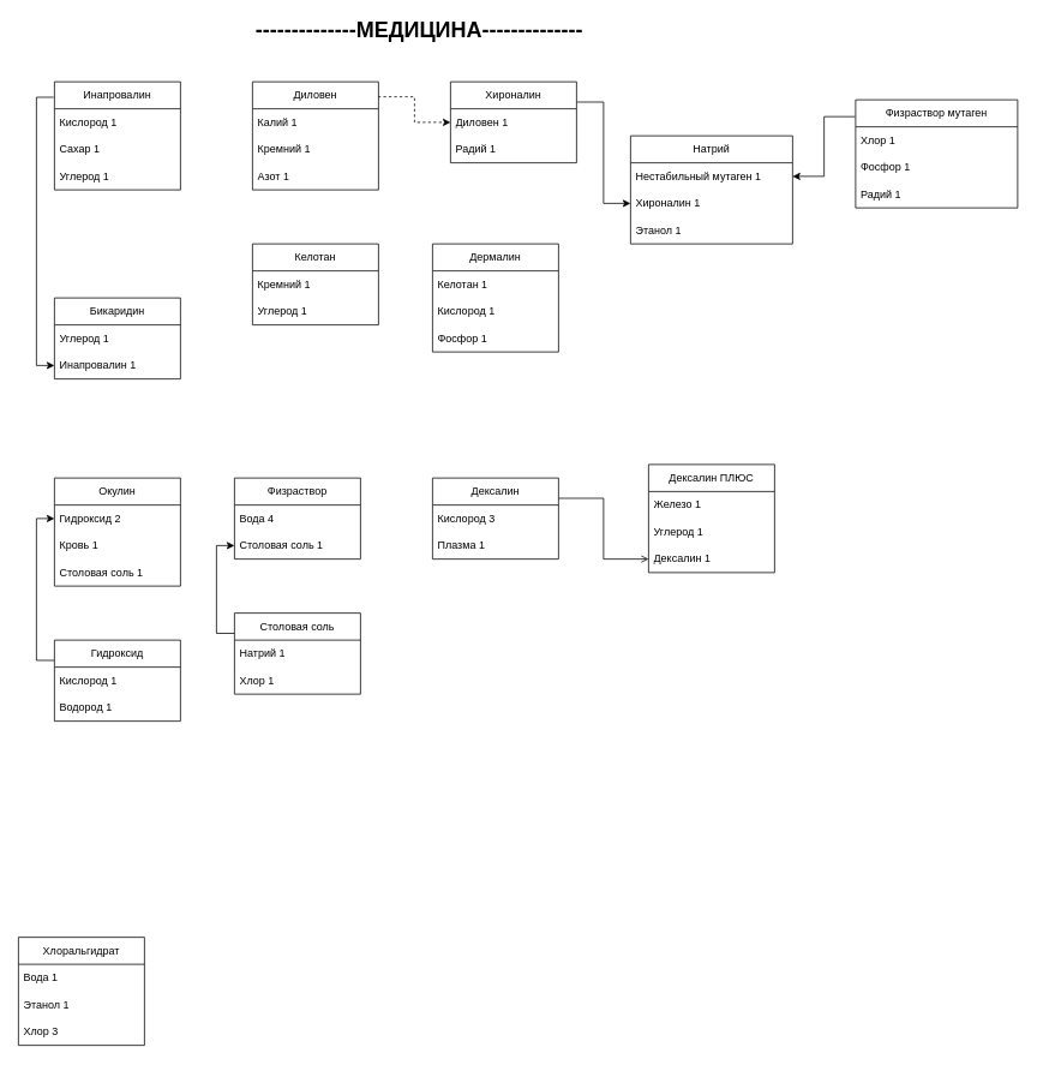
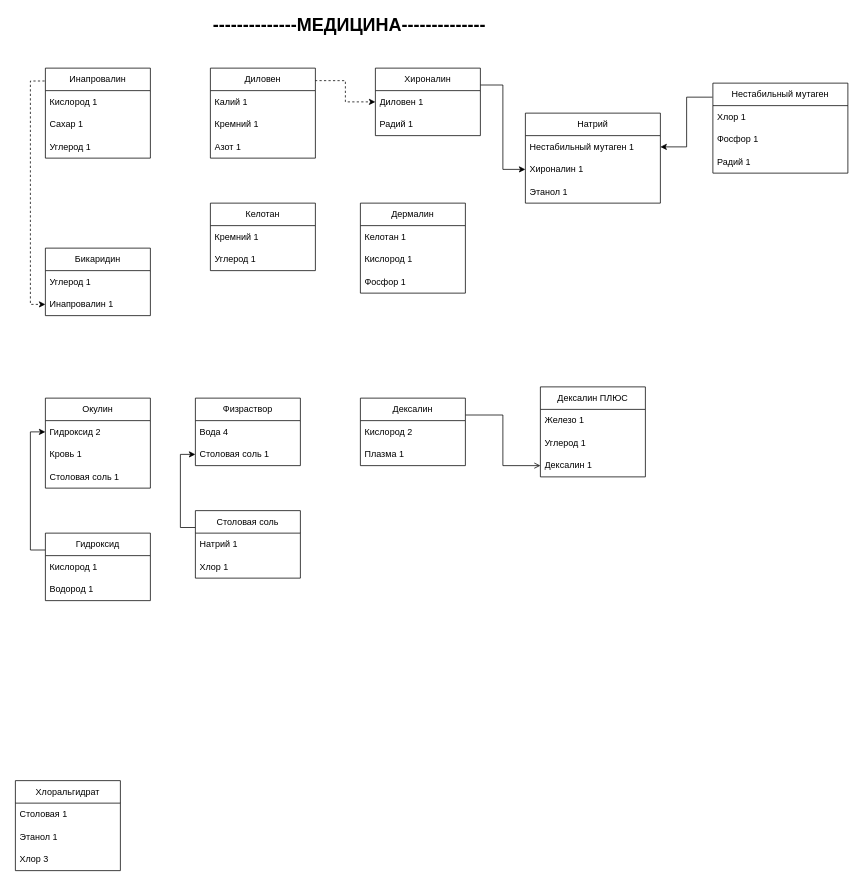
- <mxCell id="46" value="Физраствор мутаген" style="swimlane;fontStyle=0;childLayout=stackLayout;horizontal=1;startSize=30;horizontalStack=0;resizeParent=1;resizeParentMax=0;resizeLast=0;collapsible=1;marginBottom=0;whiteSpace=wrap;html=1;" parent="1" vertex="1"><mxGeometry x="950" y="110" width="180" height="120" as="geometry" /></mxCell>
+ <mxCell id="46" value="Нестабильный мутаген" style="swimlane;fontStyle=0;childLayout=stackLayout;horizontal=1;startSize=30;horizontalStack=0;resizeParent=1;resizeParentMax=0;resizeLast=0;collapsible=1;marginBottom=0;whiteSpace=wrap;html=1;" parent="1" vertex="1"><mxGeometry x="950" y="110" width="180" height="120" as="geometry" /></mxCell>
- <mxCell id="5" style="edgeStyle=orthogonalEdgeStyle;rounded=0;orthogonalLoop=1;jettySize=auto;html=1;exitX=-0.007;exitY=0.143;exitDx=0;exitDy=0;entryX=0;entryY=0.5;entryDx=0;entryDy=0;exitPerimeter=0;" parent="1" source="6" target="4" edge="1"><mxGeometry relative="1" as="geometry" /></mxCell>
+ <mxCell id="5" style="edgeStyle=orthogonalEdgeStyle;rounded=0;orthogonalLoop=1;jettySize=auto;html=1;exitX=-0.007;exitY=0.143;exitDx=0;exitDy=0;entryX=0;entryY=0.5;entryDx=0;entryDy=0;exitPerimeter=0;dashed=1;" parent="1" source="6" target="4" edge="1"><mxGeometry relative="1" as="geometry" /></mxCell>
- <mxCell id="61" value="Кислород 3" style="text;strokeColor=none;fillColor=none;align=left;verticalAlign=middle;spacingLeft=4;spacingRight=4;overflow=hidden;points=[[0,0.5],[1,0.5]];portConstraint=eastwest;rotatable=0;whiteSpace=wrap;html=1;" parent="60" vertex="1"><mxGeometry y="30" width="140" height="30" as="geometry" /></mxCell>
+ <mxCell id="61" value="Кислород 2" style="text;strokeColor=none;fillColor=none;align=left;verticalAlign=middle;spacingLeft=4;spacingRight=4;overflow=hidden;points=[[0,0.5],[1,0.5]];portConstraint=eastwest;rotatable=0;whiteSpace=wrap;html=1;" parent="60" vertex="1"><mxGeometry y="30" width="140" height="30" as="geometry" /></mxCell>
- <mxCell id="52" value="Вода 1" style="text;strokeColor=none;fillColor=none;align=left;verticalAlign=middle;spacingLeft=4;spacingRight=4;overflow=hidden;points=[[0,0.5],[1,0.5]];portConstraint=eastwest;rotatable=0;whiteSpace=wrap;html=1;" parent="51" vertex="1"><mxGeometry y="30" width="140" height="30" as="geometry" /></mxCell>
+ <mxCell id="52" value="Столовая 1" style="text;strokeColor=none;fillColor=none;align=left;verticalAlign=middle;spacingLeft=4;spacingRight=4;overflow=hidden;points=[[0,0.5],[1,0.5]];portConstraint=eastwest;rotatable=0;whiteSpace=wrap;html=1;" parent="51" vertex="1"><mxGeometry y="30" width="140" height="30" as="geometry" /></mxCell>
